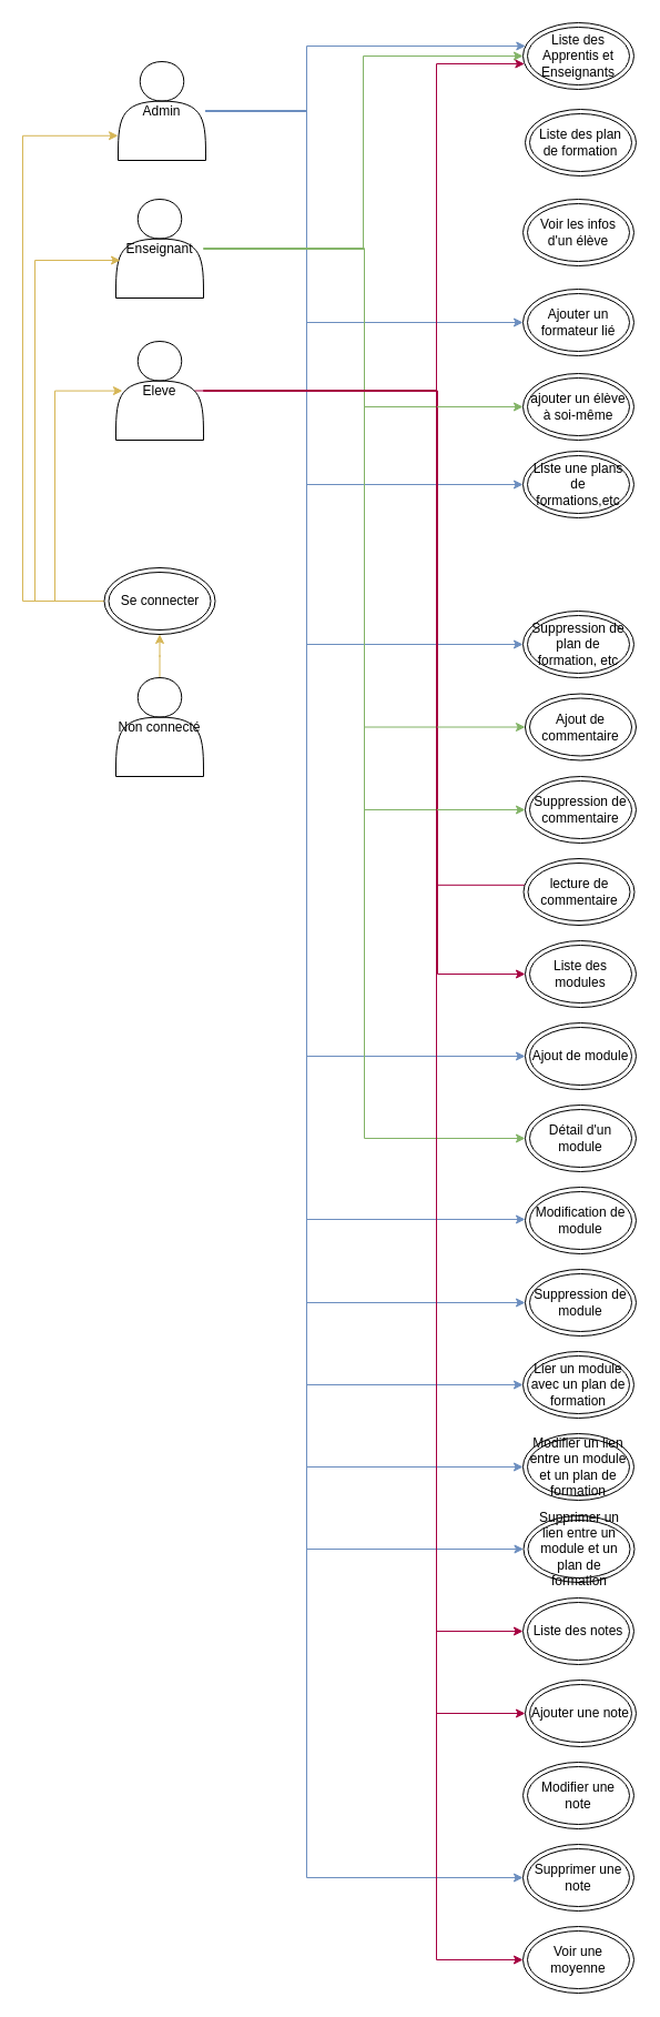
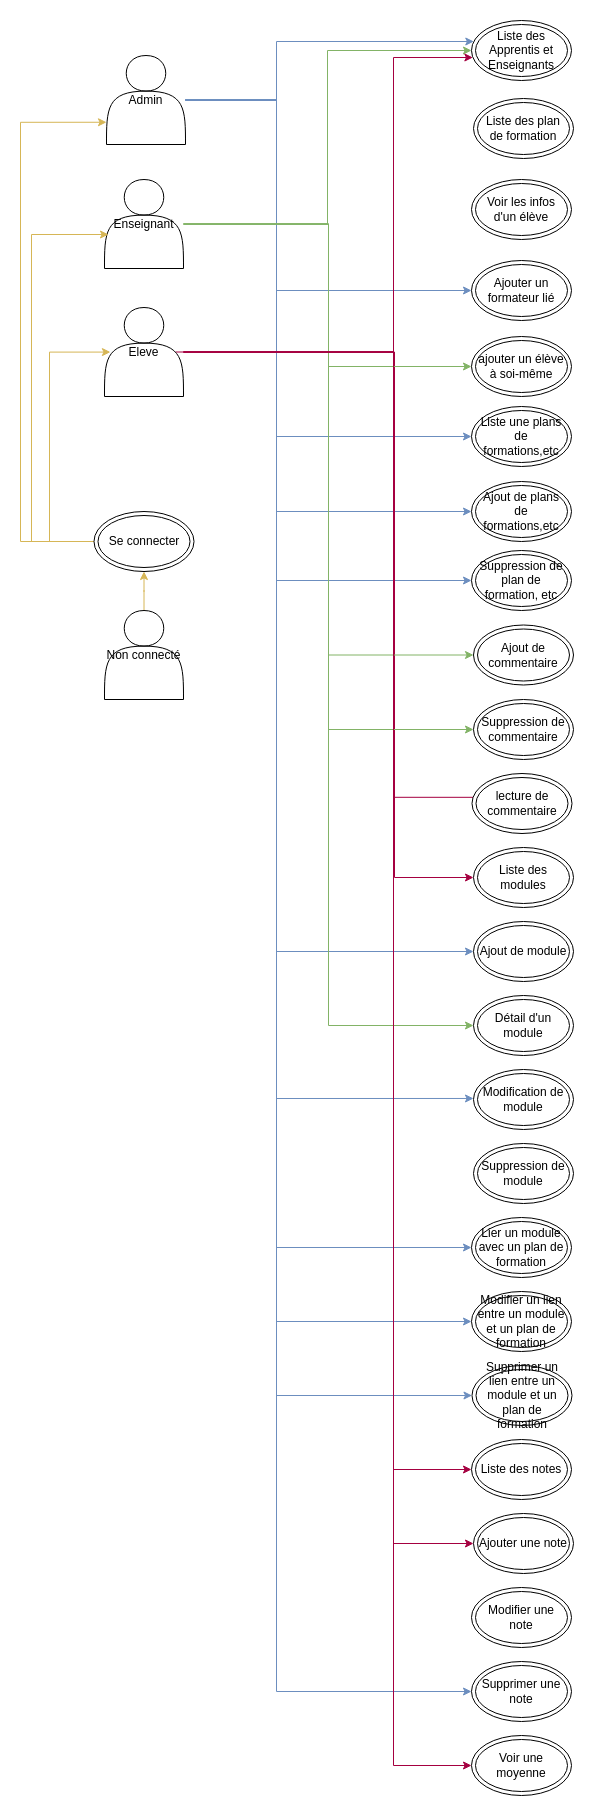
+ <mxCell id="4" style="edgeStyle=orthogonalEdgeStyle;rounded=0;orthogonalLoop=1;jettySize=auto;html=1;entryX=0;entryY=0.5;entryDx=0;entryDy=0;fillColor=#dae8fc;strokeColor=#6c8ebf;" parent="1" source="15" target="40" edge="1"><mxGeometry relative="1" as="geometry"><Array as="points"><mxPoint x="276" y="100" /><mxPoint x="276" y="511" /></Array></mxGeometry></mxCell>
+ <mxCell id="40" value="Ajout de plans de formations,etc" style="ellipse;shape=doubleEllipse;whiteSpace=wrap;html=1;" parent="1" vertex="1"><mxGeometry x="471" y="481" width="100" height="60" as="geometry" /></mxCell>
- <mxCell id="10" style="edgeStyle=orthogonalEdgeStyle;rounded=0;orthogonalLoop=1;jettySize=auto;html=1;entryX=0;entryY=0.5;entryDx=0;entryDy=0;strokeColor=#6C8EBF;" parent="1" source="15" target="49" edge="1"><mxGeometry relative="1" as="geometry"><Array as="points"><mxPoint x="276" y="100" /><mxPoint x="276" y="1173" /></Array></mxGeometry></mxCell>
